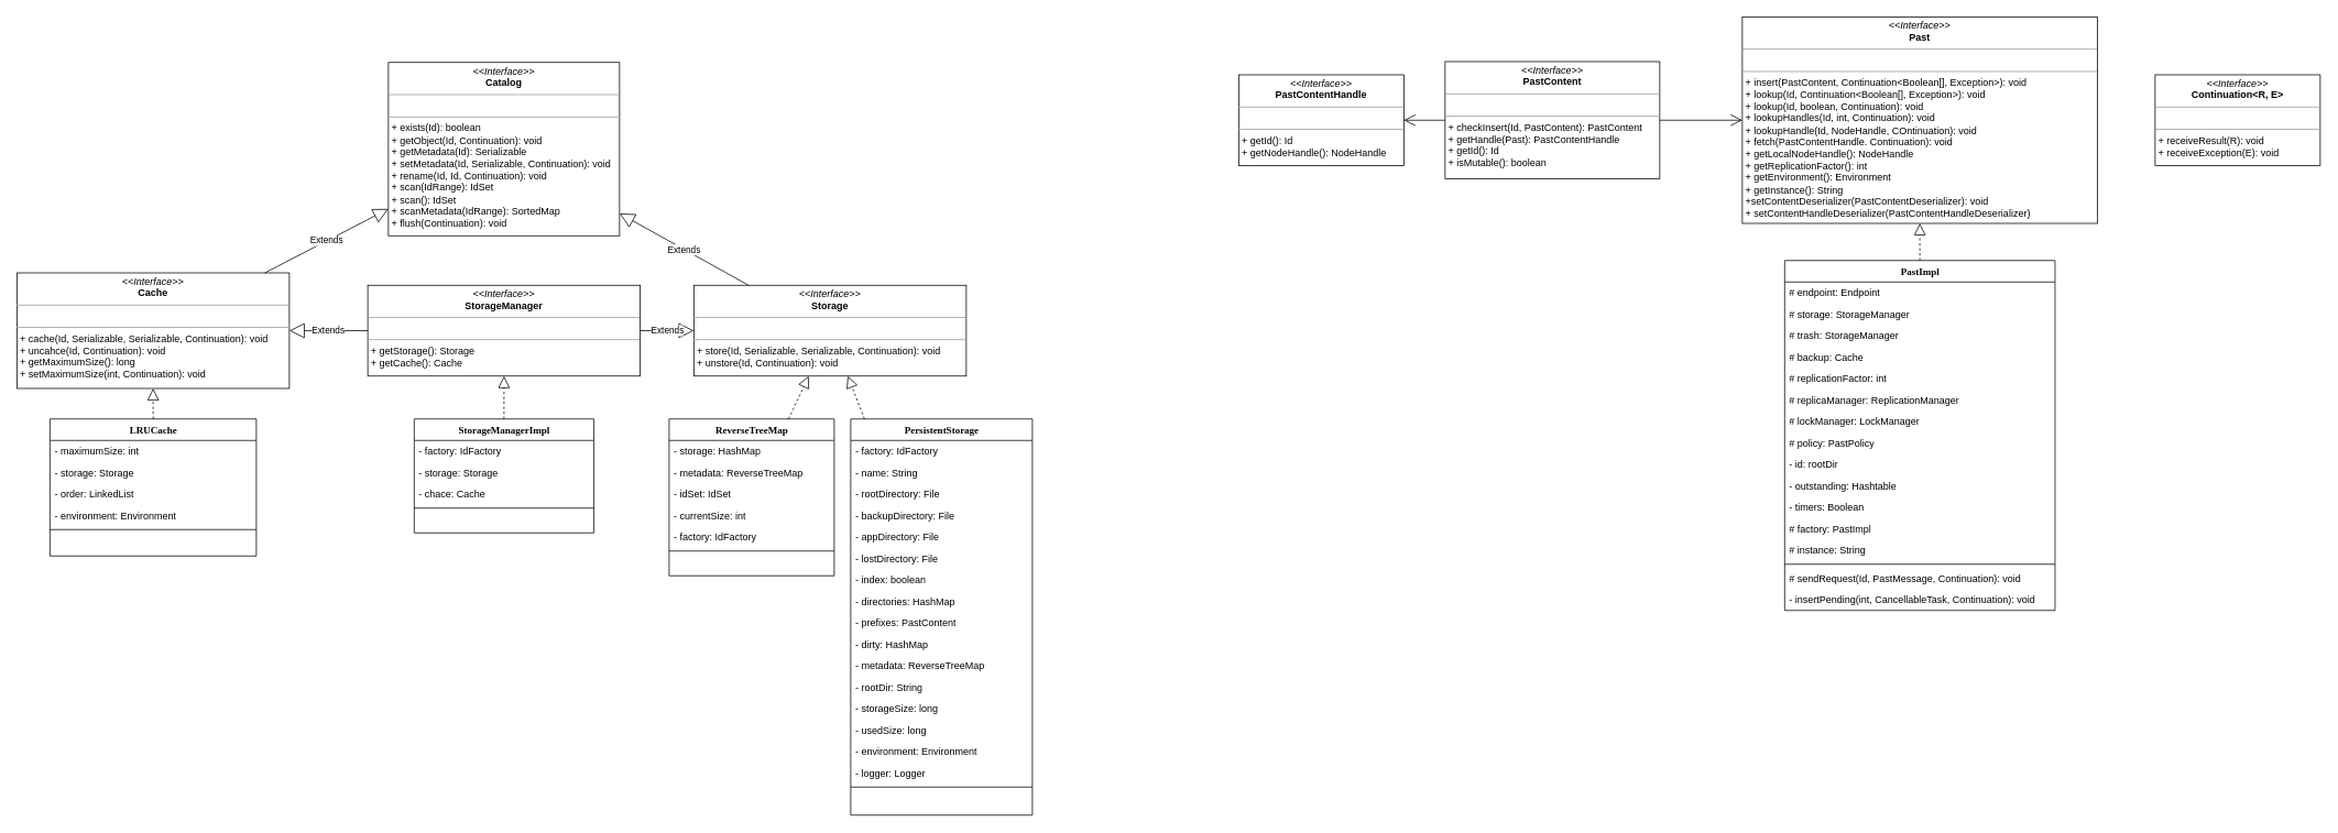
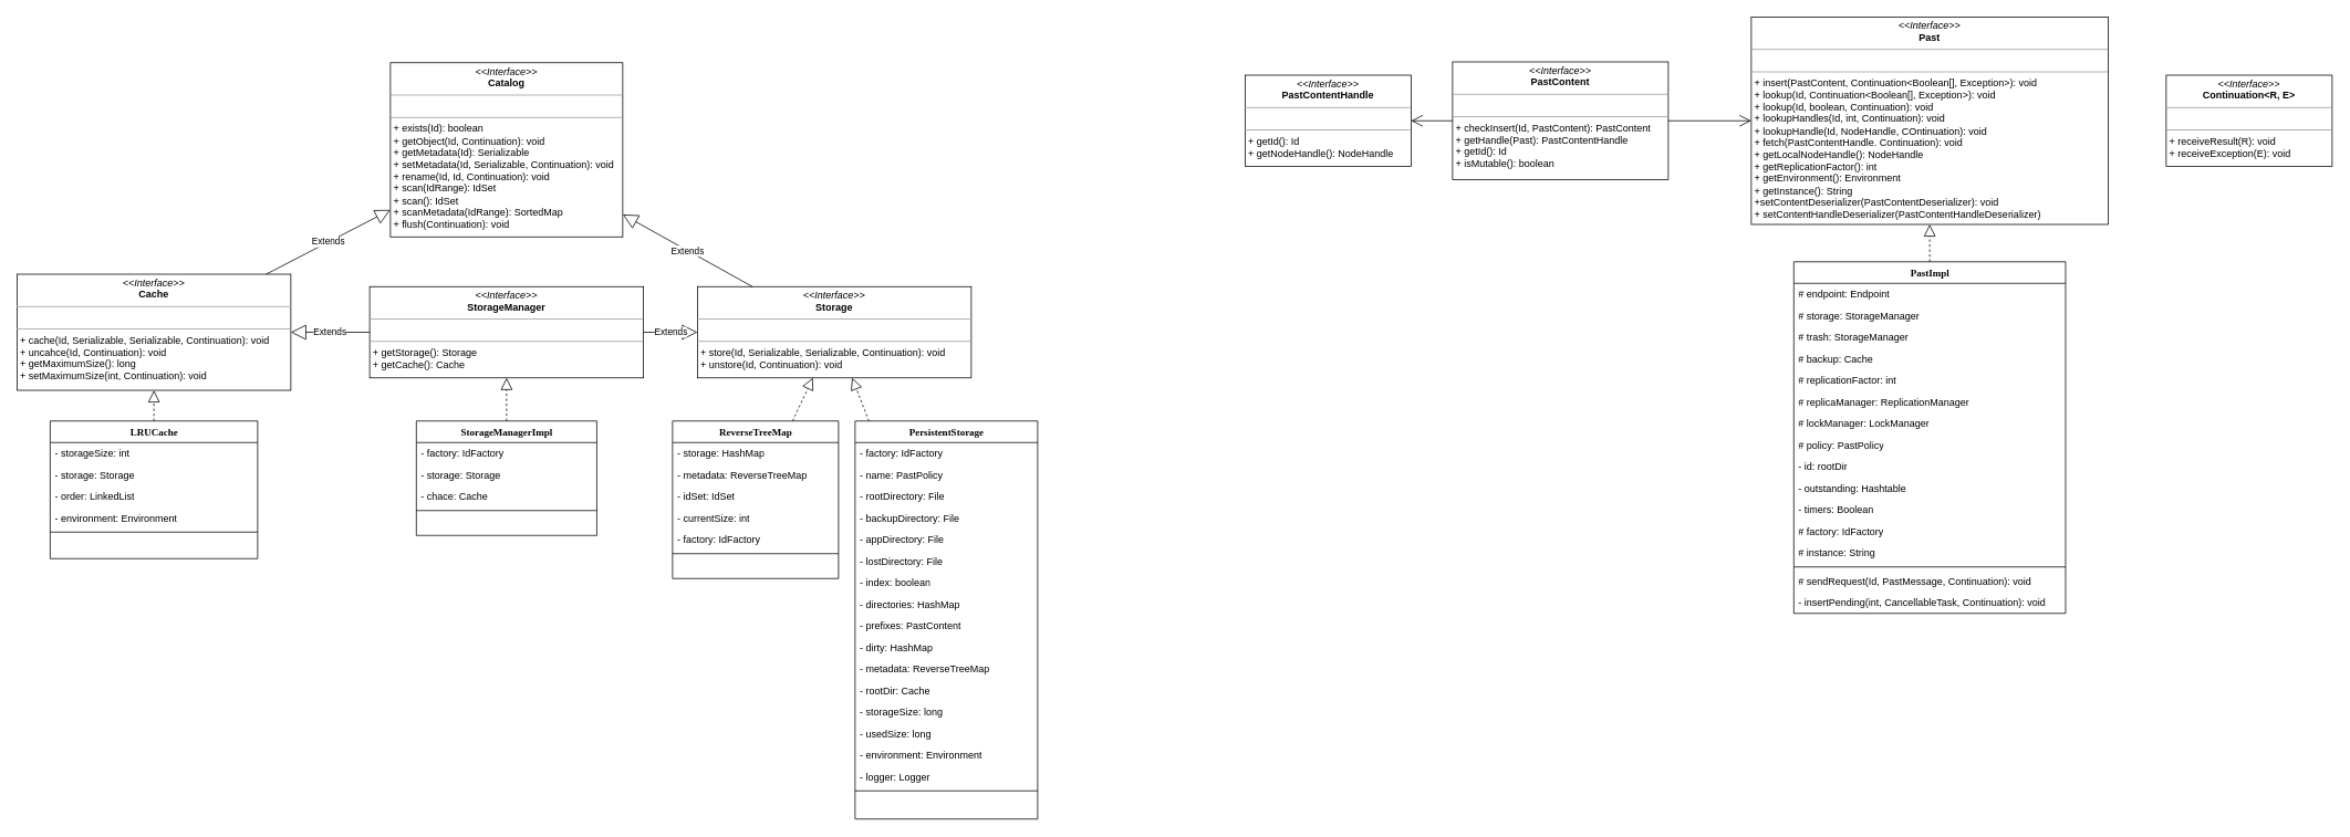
- <mxCell id="59" value="- maximumSize: int" style="text;html=1;strokeColor=none;fillColor=none;align=left;verticalAlign=top;spacingLeft=4;spacingRight=4;whiteSpace=wrap;overflow=hidden;rotatable=0;points=[[0,0.5],[1,0.5]];portConstraint=eastwest;" vertex="1" parent="58"><mxGeometry y="26" width="250" height="26" as="geometry" /></mxCell>
+ <mxCell id="59" value="- storageSize: int" style="text;html=1;strokeColor=none;fillColor=none;align=left;verticalAlign=top;spacingLeft=4;spacingRight=4;whiteSpace=wrap;overflow=hidden;rotatable=0;points=[[0,0.5],[1,0.5]];portConstraint=eastwest;" vertex="1" parent="58"><mxGeometry y="26" width="250" height="26" as="geometry" /></mxCell>
- <mxCell id="38" value="- name: String" style="text;html=1;strokeColor=none;fillColor=none;align=left;verticalAlign=top;spacingLeft=4;spacingRight=4;whiteSpace=wrap;overflow=hidden;rotatable=0;points=[[0,0.5],[1,0.5]];portConstraint=eastwest;" vertex="1" parent="36"><mxGeometry y="52" width="220" height="26" as="geometry" /></mxCell>
+ <mxCell id="38" value="- name: PastPolicy" style="text;html=1;strokeColor=none;fillColor=none;align=left;verticalAlign=top;spacingLeft=4;spacingRight=4;whiteSpace=wrap;overflow=hidden;rotatable=0;points=[[0,0.5],[1,0.5]];portConstraint=eastwest;" vertex="1" parent="36"><mxGeometry y="52" width="220" height="26" as="geometry" /></mxCell>
- <mxCell id="19" value="# factory: PastImpl" style="text;html=1;strokeColor=none;fillColor=none;align=left;verticalAlign=top;spacingLeft=4;spacingRight=4;whiteSpace=wrap;overflow=hidden;rotatable=0;points=[[0,0.5],[1,0.5]];portConstraint=eastwest;" parent="7" vertex="1"><mxGeometry y="312" width="327.5" height="26" as="geometry" /></mxCell>
+ <mxCell id="19" value="# factory: IdFactory" style="text;html=1;strokeColor=none;fillColor=none;align=left;verticalAlign=top;spacingLeft=4;spacingRight=4;whiteSpace=wrap;overflow=hidden;rotatable=0;points=[[0,0.5],[1,0.5]];portConstraint=eastwest;" parent="7" vertex="1"><mxGeometry y="312" width="327.5" height="26" as="geometry" /></mxCell>
- <mxCell id="48" value="- rootDir: String" style="text;html=1;strokeColor=none;fillColor=none;align=left;verticalAlign=top;spacingLeft=4;spacingRight=4;whiteSpace=wrap;overflow=hidden;rotatable=0;points=[[0,0.5],[1,0.5]];portConstraint=eastwest;" vertex="1" parent="36"><mxGeometry y="312" width="220" height="26" as="geometry" /></mxCell>
+ <mxCell id="48" value="- rootDir: Cache" style="text;html=1;strokeColor=none;fillColor=none;align=left;verticalAlign=top;spacingLeft=4;spacingRight=4;whiteSpace=wrap;overflow=hidden;rotatable=0;points=[[0,0.5],[1,0.5]];portConstraint=eastwest;" vertex="1" parent="36"><mxGeometry y="312" width="220" height="26" as="geometry" /></mxCell>
